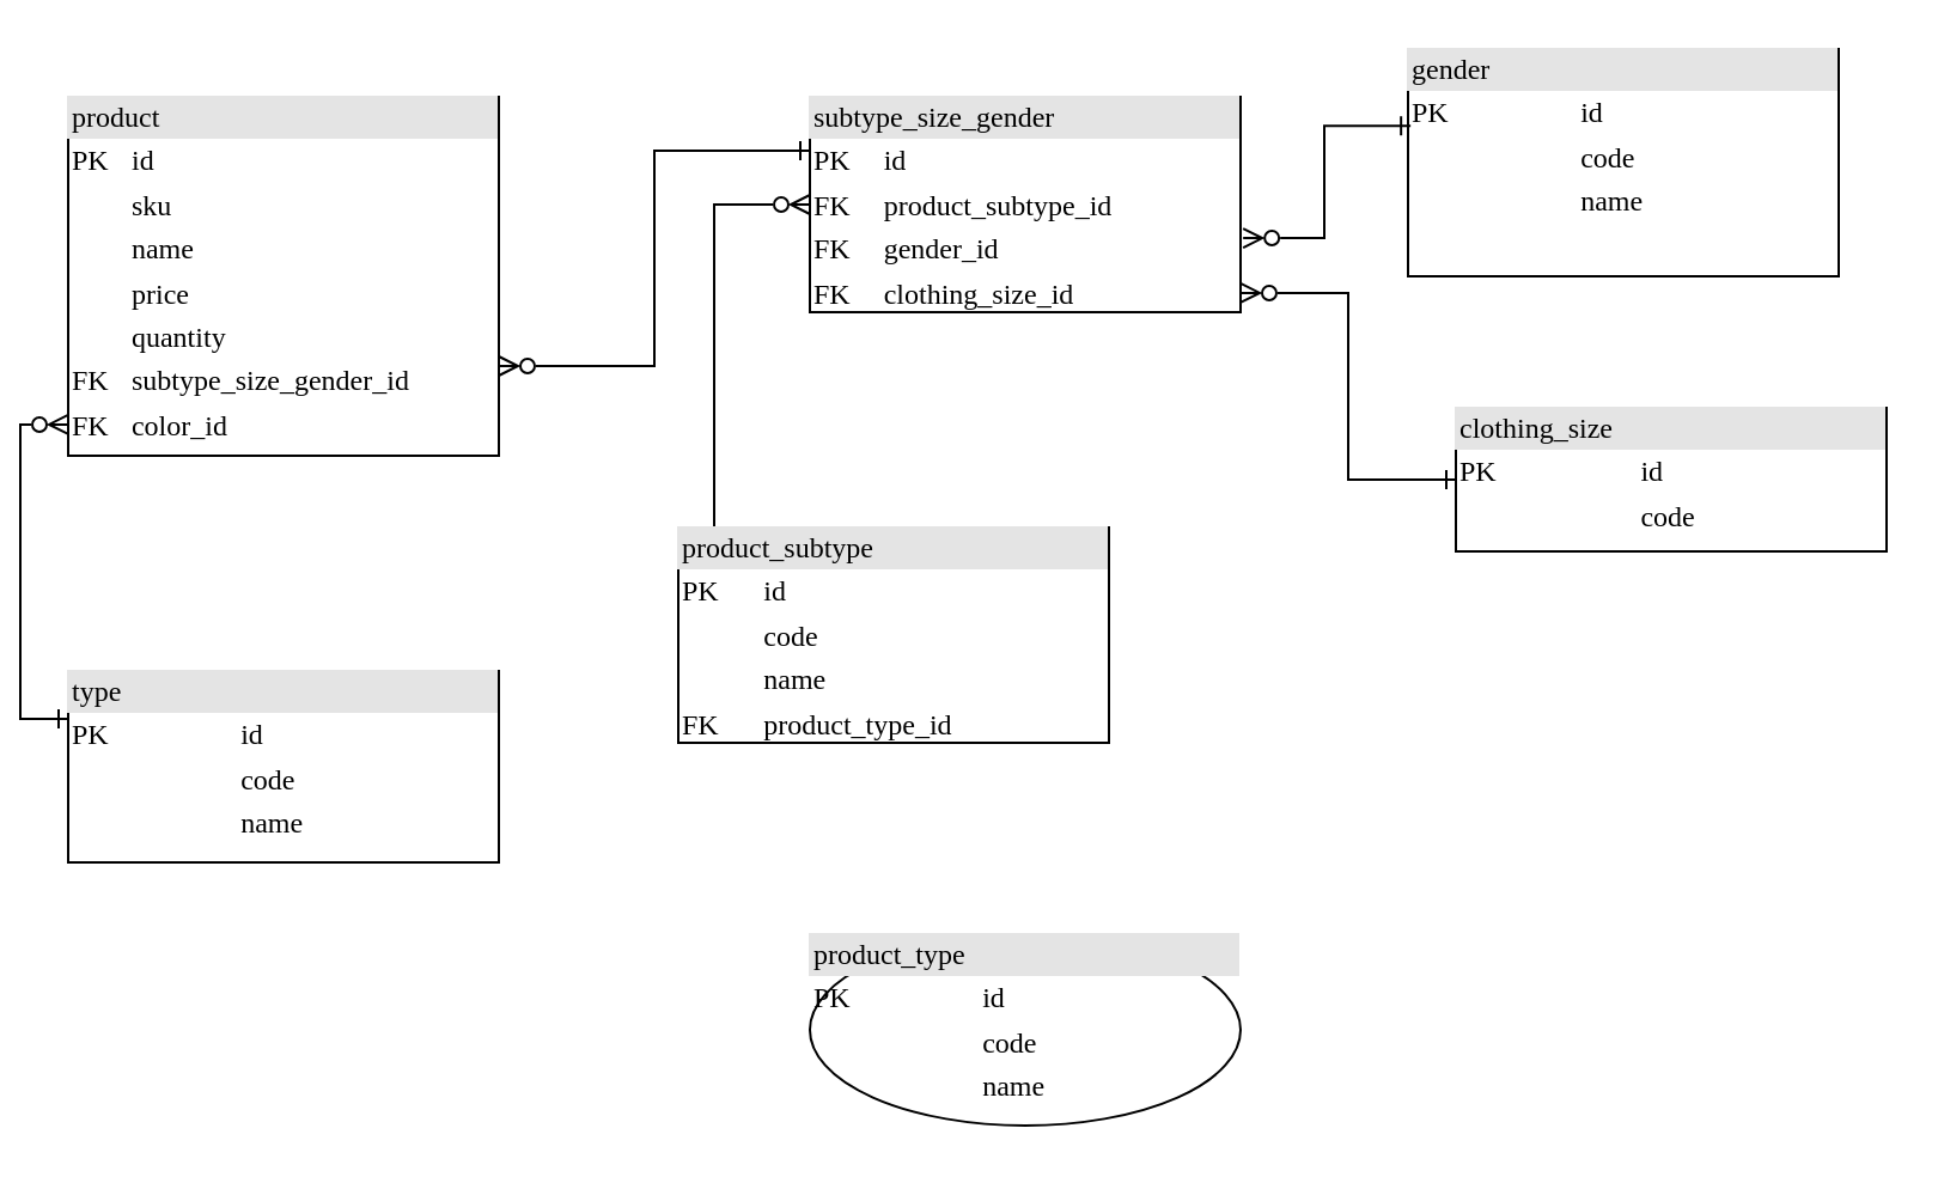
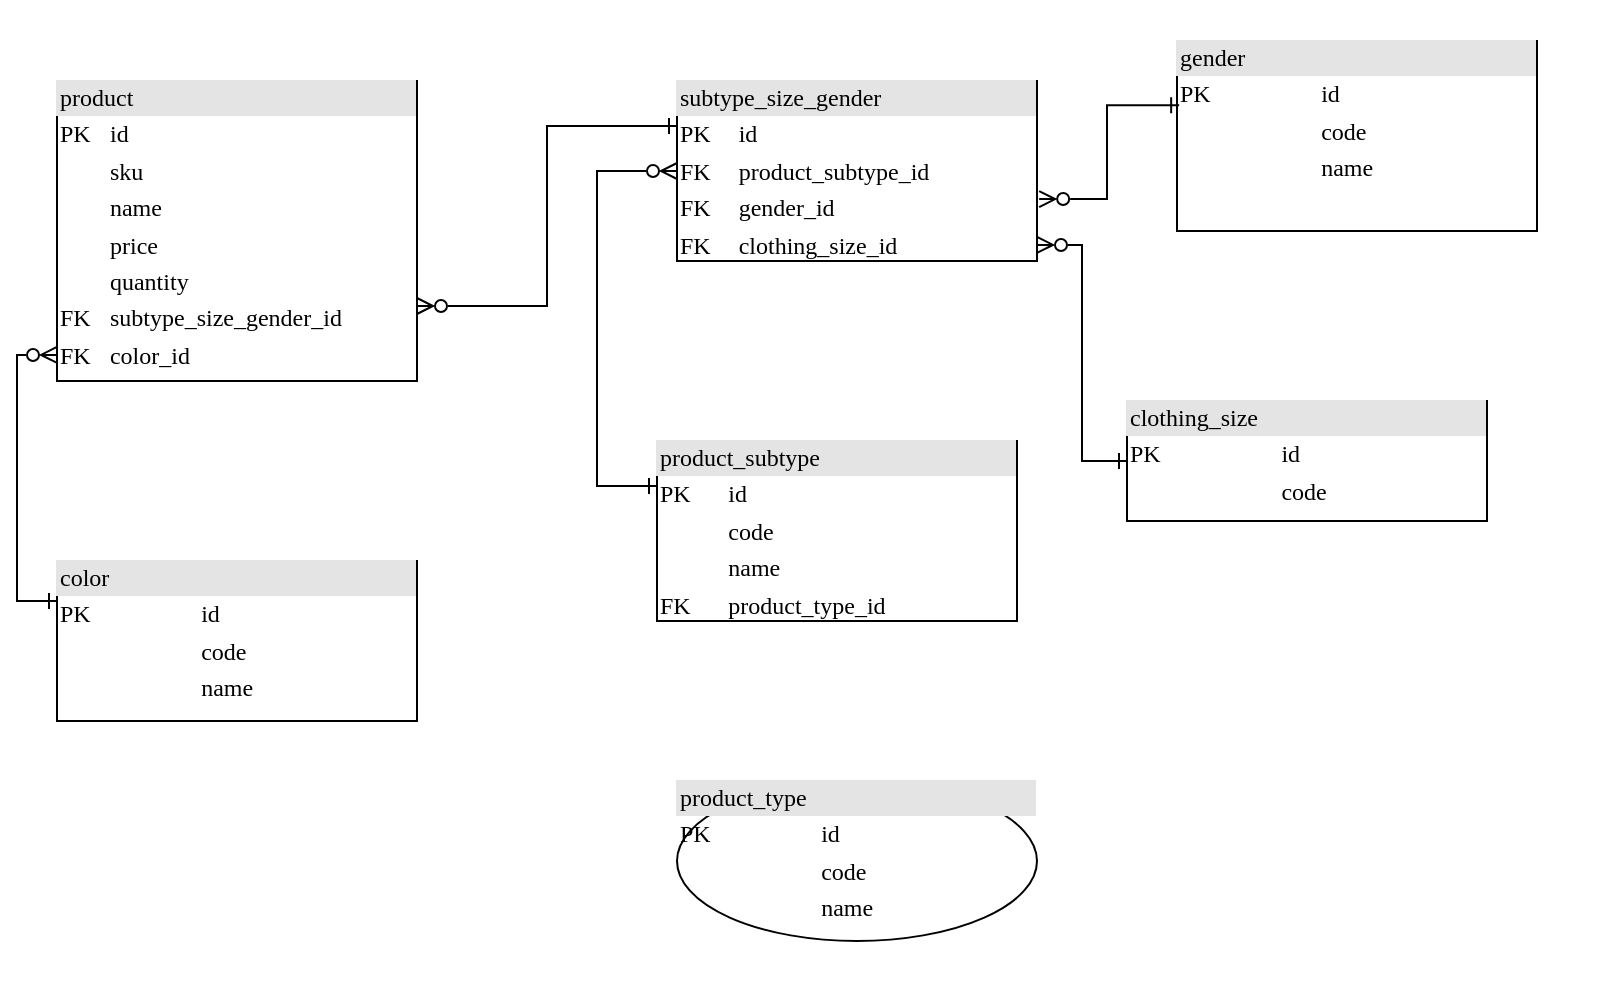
- <mxCell id="6" value="&lt;div style=&quot;box-sizing: border-box; width: 100%; background: rgb(228, 228, 228); padding: 2px;&quot;&gt;clothing_size&lt;br&gt;&lt;/div&gt;&lt;table style=&quot;width:100%;font-size:1em;&quot; cellpadding=&quot;2&quot; cellspacing=&quot;0&quot;&gt;&lt;tbody&gt;&lt;tr&gt;&lt;td&gt;PK&lt;/td&gt;&lt;td&gt;id&lt;/td&gt;&lt;/tr&gt;&lt;tr&gt;&lt;td&gt;&lt;br&gt;&lt;/td&gt;&lt;td&gt;code&lt;/td&gt;&lt;/tr&gt;&lt;tr&gt;&lt;td&gt;&lt;br&gt;&lt;/td&gt;&lt;td&gt;&lt;/td&gt;&lt;/tr&gt;&lt;/tbody&gt;&lt;/table&gt;" style="verticalAlign=top;align=left;overflow=fill;html=1;rounded=0;shadow=0;comic=0;labelBackgroundColor=none;strokeWidth=1;fontFamily=Verdana;fontSize=12" vertex="1" parent="1"><mxGeometry x="600" y="170" width="180" height="60" as="geometry" /></mxCell>
+ <mxCell id="6" value="&lt;div style=&quot;box-sizing: border-box; width: 100%; background: rgb(228, 228, 228); padding: 2px;&quot;&gt;clothing_size&lt;br&gt;&lt;/div&gt;&lt;table style=&quot;width:100%;font-size:1em;&quot; cellpadding=&quot;2&quot; cellspacing=&quot;0&quot;&gt;&lt;tbody&gt;&lt;tr&gt;&lt;td&gt;PK&lt;/td&gt;&lt;td&gt;id&lt;/td&gt;&lt;/tr&gt;&lt;tr&gt;&lt;td&gt;&lt;br&gt;&lt;/td&gt;&lt;td&gt;code&lt;/td&gt;&lt;/tr&gt;&lt;tr&gt;&lt;td&gt;&lt;br&gt;&lt;/td&gt;&lt;td&gt;&lt;/td&gt;&lt;/tr&gt;&lt;/tbody&gt;&lt;/table&gt;" style="verticalAlign=top;align=left;overflow=fill;html=1;rounded=0;shadow=0;comic=0;labelBackgroundColor=none;strokeWidth=1;fontFamily=Verdana;fontSize=12" vertex="1" parent="1"><mxGeometry x="555" y="200" width="180" height="60" as="geometry" /></mxCell>
- <mxCell id="4" value="&lt;div style=&quot;box-sizing: border-box; width: 100%; background: rgb(228, 228, 228); padding: 2px;&quot;&gt;product_subtype&lt;br&gt;&lt;/div&gt;&lt;table style=&quot;width: 100% ; font-size: 1em&quot; cellpadding=&quot;2&quot; cellspacing=&quot;0&quot;&gt;&lt;tbody&gt;&lt;tr&gt;&lt;td&gt;PK&lt;/td&gt;&lt;td&gt;id&lt;/td&gt;&lt;/tr&gt;&lt;tr&gt;&lt;td&gt;&lt;br&gt;&lt;/td&gt;&lt;td&gt;code&lt;/td&gt;&lt;/tr&gt;&lt;tr&gt;&lt;td&gt;&lt;/td&gt;&lt;td&gt;name&lt;/td&gt;&lt;/tr&gt;&lt;tr&gt;&lt;td&gt;FK&lt;br&gt;&lt;/td&gt;&lt;td&gt;product_type_id&lt;br&gt;&lt;/td&gt;&lt;/tr&gt;&lt;/tbody&gt;&lt;/table&gt;" style="verticalAlign=top;align=left;overflow=fill;html=1;rounded=0;shadow=0;comic=0;labelBackgroundColor=none;strokeWidth=1;fontFamily=Verdana;fontSize=12" vertex="1" parent="1"><mxGeometry x="275" y="220" width="180" height="90" as="geometry" /></mxCell>
+ <mxCell id="4" value="&lt;div style=&quot;box-sizing: border-box; width: 100%; background: rgb(228, 228, 228); padding: 2px;&quot;&gt;product_subtype&lt;br&gt;&lt;/div&gt;&lt;table style=&quot;width: 100% ; font-size: 1em&quot; cellpadding=&quot;2&quot; cellspacing=&quot;0&quot;&gt;&lt;tbody&gt;&lt;tr&gt;&lt;td&gt;PK&lt;/td&gt;&lt;td&gt;id&lt;/td&gt;&lt;/tr&gt;&lt;tr&gt;&lt;td&gt;&lt;br&gt;&lt;/td&gt;&lt;td&gt;code&lt;/td&gt;&lt;/tr&gt;&lt;tr&gt;&lt;td&gt;&lt;/td&gt;&lt;td&gt;name&lt;/td&gt;&lt;/tr&gt;&lt;tr&gt;&lt;td&gt;FK&lt;br&gt;&lt;/td&gt;&lt;td&gt;product_type_id&lt;br&gt;&lt;/td&gt;&lt;/tr&gt;&lt;/tbody&gt;&lt;/table&gt;" style="verticalAlign=top;align=left;overflow=fill;html=1;rounded=0;shadow=0;comic=0;labelBackgroundColor=none;strokeWidth=1;fontFamily=Verdana;fontSize=12" vertex="1" parent="1"><mxGeometry x="320" y="220" width="180" height="90" as="geometry" /></mxCell>
- <mxCell id="5" value="&lt;div style=&quot;box-sizing: border-box; width: 100%; background: rgb(228, 228, 228); padding: 2px;&quot;&gt;type&lt;br&gt;&lt;/div&gt;&lt;table style=&quot;width:100%;font-size:1em;&quot; cellpadding=&quot;2&quot; cellspacing=&quot;0&quot;&gt;&lt;tbody&gt;&lt;tr&gt;&lt;td&gt;PK&lt;/td&gt;&lt;td&gt;id&lt;/td&gt;&lt;/tr&gt;&lt;tr&gt;&lt;td&gt;&lt;br&gt;&lt;/td&gt;&lt;td&gt;code&lt;/td&gt;&lt;/tr&gt;&lt;tr&gt;&lt;td&gt;&lt;/td&gt;&lt;td&gt;name&lt;/td&gt;&lt;/tr&gt;&lt;/tbody&gt;&lt;/table&gt;" style="verticalAlign=top;align=left;overflow=fill;html=1;rounded=0;shadow=0;comic=0;labelBackgroundColor=none;strokeWidth=1;fontFamily=Verdana;fontSize=12" vertex="1" parent="1"><mxGeometry x="20" y="280" width="180" height="80" as="geometry" /></mxCell>
+ <mxCell id="5" value="&lt;div style=&quot;box-sizing: border-box; width: 100%; background: rgb(228, 228, 228); padding: 2px;&quot;&gt;color&lt;br&gt;&lt;/div&gt;&lt;table style=&quot;width:100%;font-size:1em;&quot; cellpadding=&quot;2&quot; cellspacing=&quot;0&quot;&gt;&lt;tbody&gt;&lt;tr&gt;&lt;td&gt;PK&lt;/td&gt;&lt;td&gt;id&lt;/td&gt;&lt;/tr&gt;&lt;tr&gt;&lt;td&gt;&lt;br&gt;&lt;/td&gt;&lt;td&gt;code&lt;/td&gt;&lt;/tr&gt;&lt;tr&gt;&lt;td&gt;&lt;/td&gt;&lt;td&gt;name&lt;/td&gt;&lt;/tr&gt;&lt;/tbody&gt;&lt;/table&gt;" style="verticalAlign=top;align=left;overflow=fill;html=1;rounded=0;shadow=0;comic=0;labelBackgroundColor=none;strokeWidth=1;fontFamily=Verdana;fontSize=12" vertex="1" parent="1"><mxGeometry x="20" y="280" width="180" height="80" as="geometry" /></mxCell>
